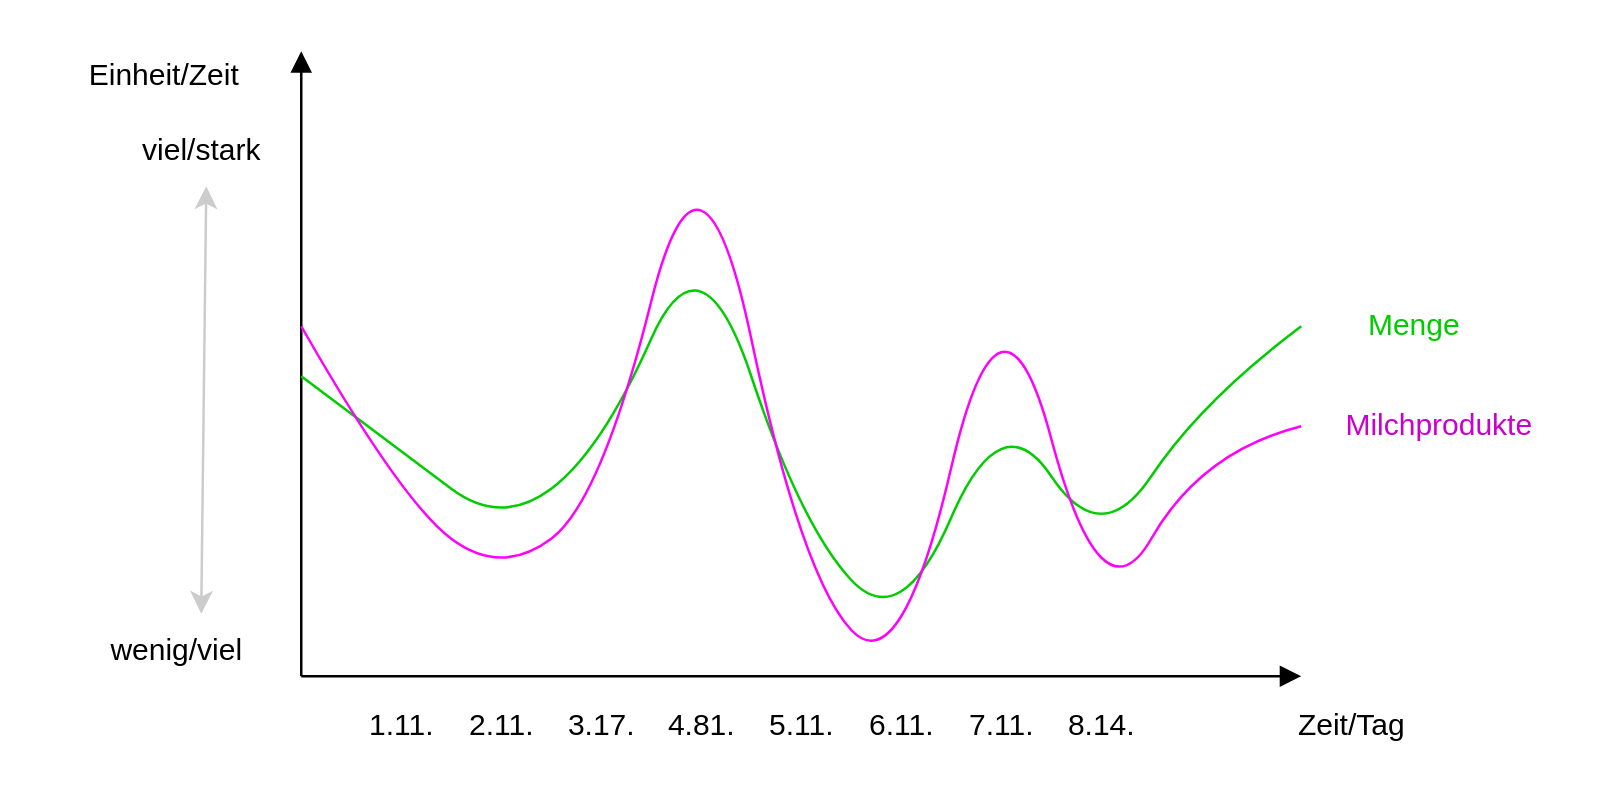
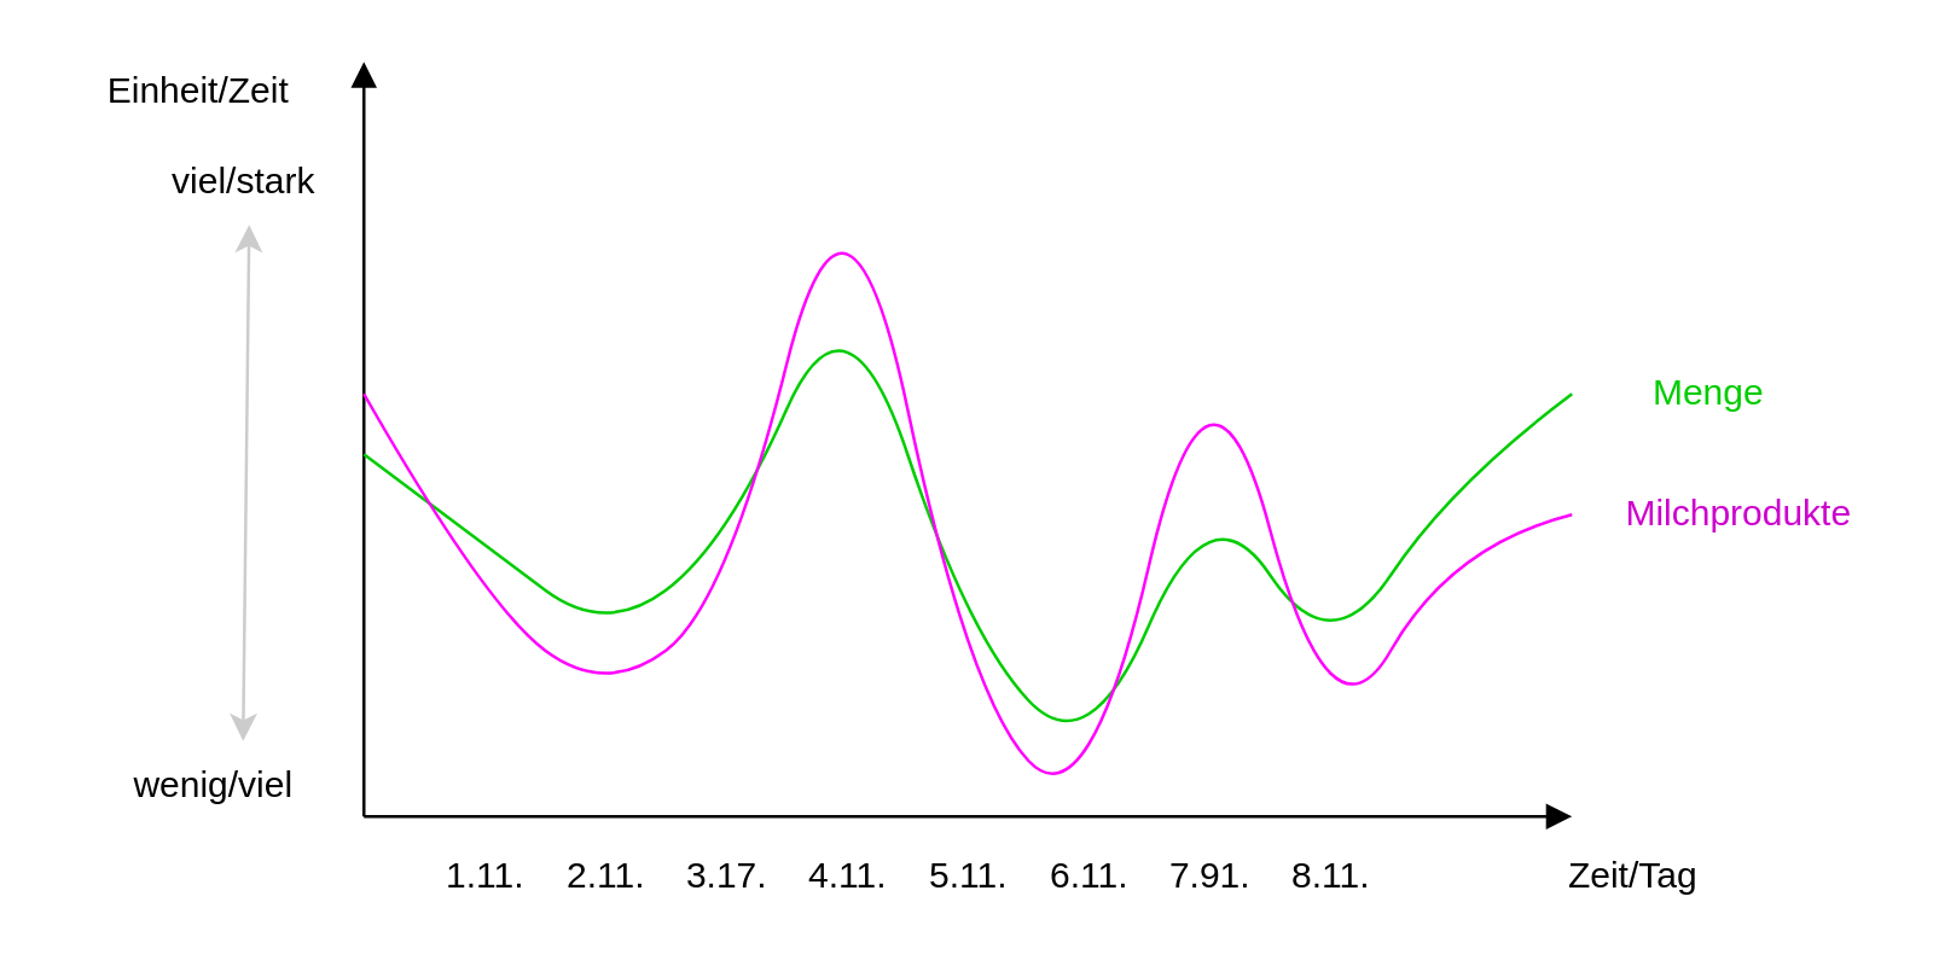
- <mxCell id="12" value="4.81." style="text;html=1;align=center;verticalAlign=middle;resizable=0;points=[];autosize=1;" vertex="1" parent="1"><mxGeometry x="260" y="280" width="40" height="20" as="geometry" /></mxCell>
+ <mxCell id="12" value="4.11." style="text;html=1;align=center;verticalAlign=middle;resizable=0;points=[];autosize=1;" vertex="1" parent="1"><mxGeometry x="260" y="280" width="40" height="20" as="geometry" /></mxCell>
- <mxCell id="14" value="7.11." style="text;html=1;align=center;verticalAlign=middle;resizable=0;points=[];autosize=1;" vertex="1" parent="1"><mxGeometry x="380" y="280" width="40" height="20" as="geometry" /></mxCell>
+ <mxCell id="14" value="7.91." style="text;html=1;align=center;verticalAlign=middle;resizable=0;points=[];autosize=1;" vertex="1" parent="1"><mxGeometry x="380" y="280" width="40" height="20" as="geometry" /></mxCell>
- <mxCell id="13" value="8.14." style="text;html=1;align=center;verticalAlign=middle;resizable=0;points=[];autosize=1;" vertex="1" parent="1"><mxGeometry x="420" y="280" width="40" height="20" as="geometry" /></mxCell>
+ <mxCell id="13" value="8.11." style="text;html=1;align=center;verticalAlign=middle;resizable=0;points=[];autosize=1;" vertex="1" parent="1"><mxGeometry x="420" y="280" width="40" height="20" as="geometry" /></mxCell>
